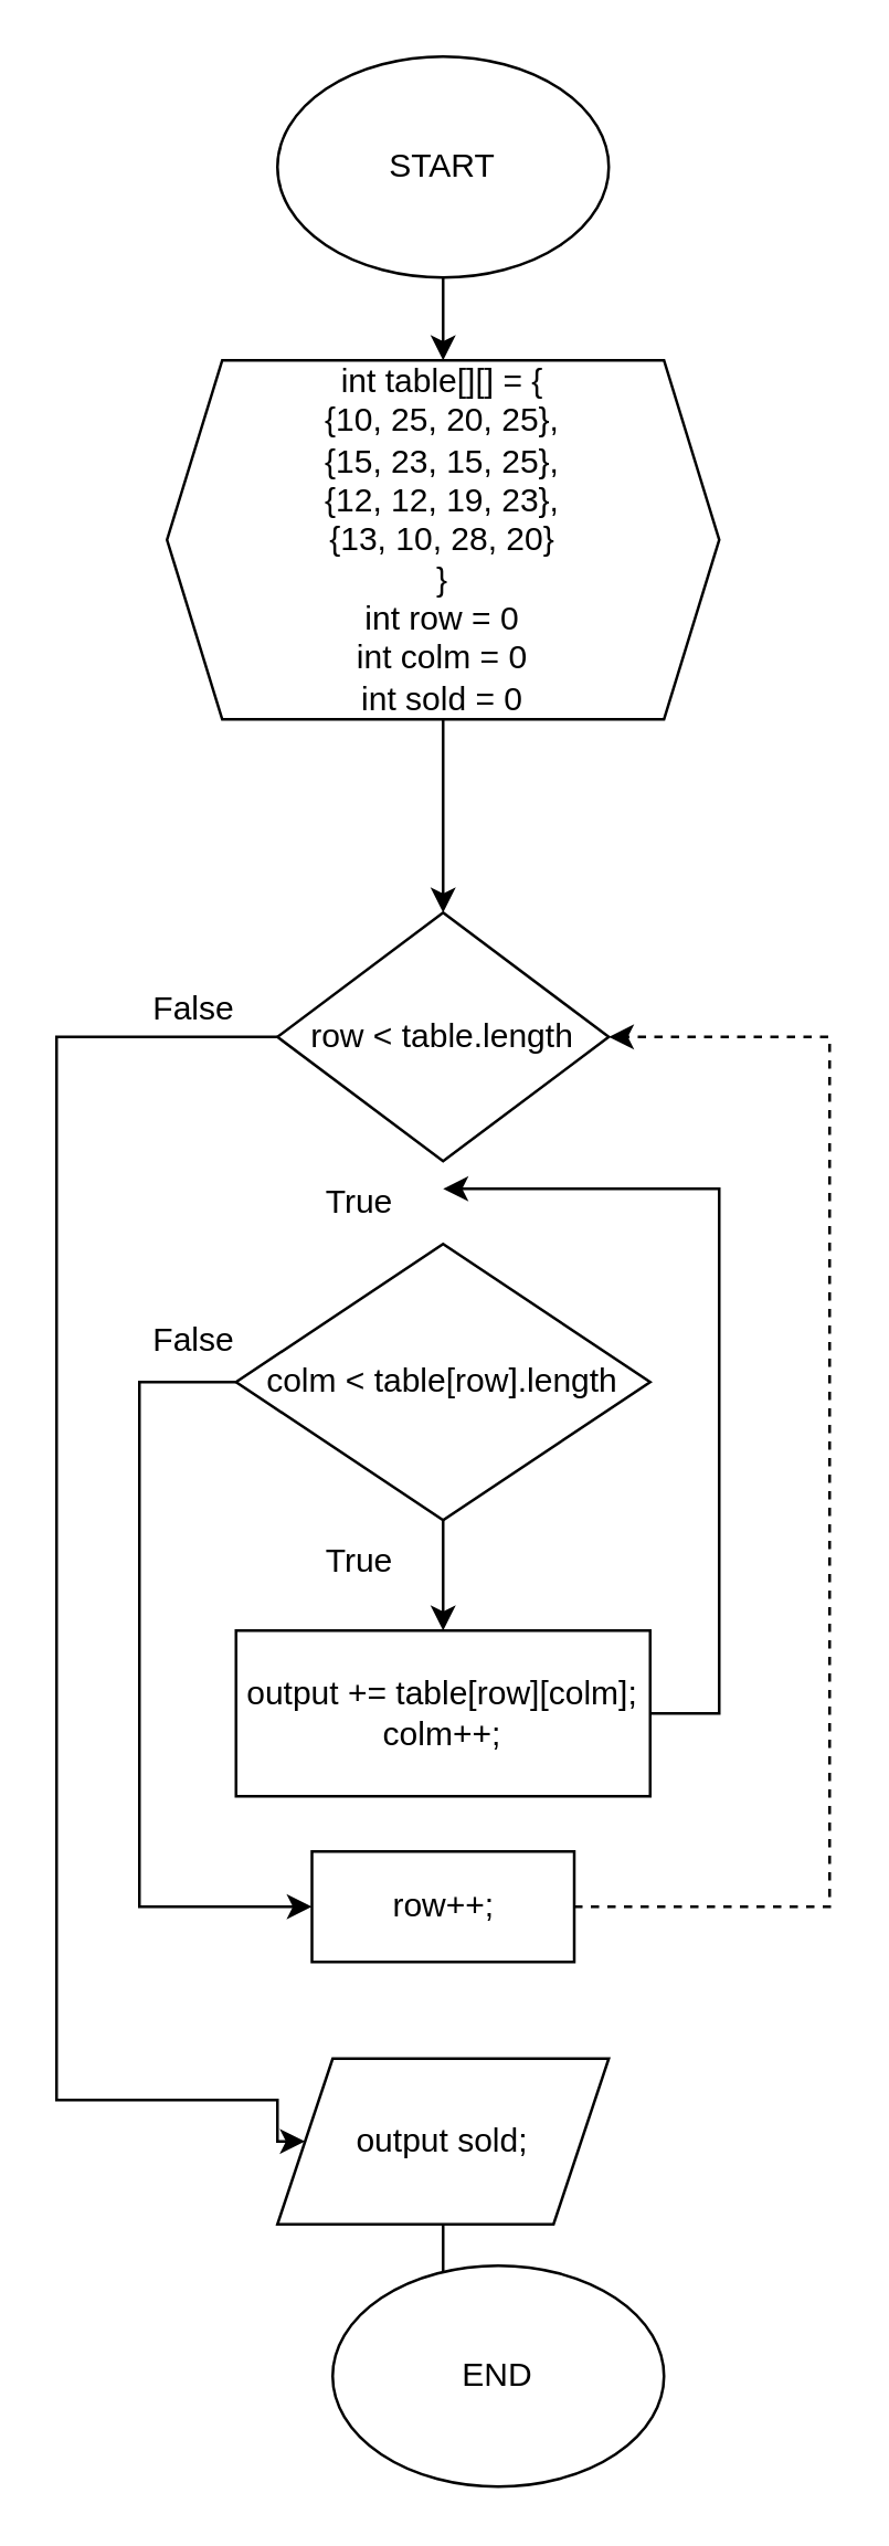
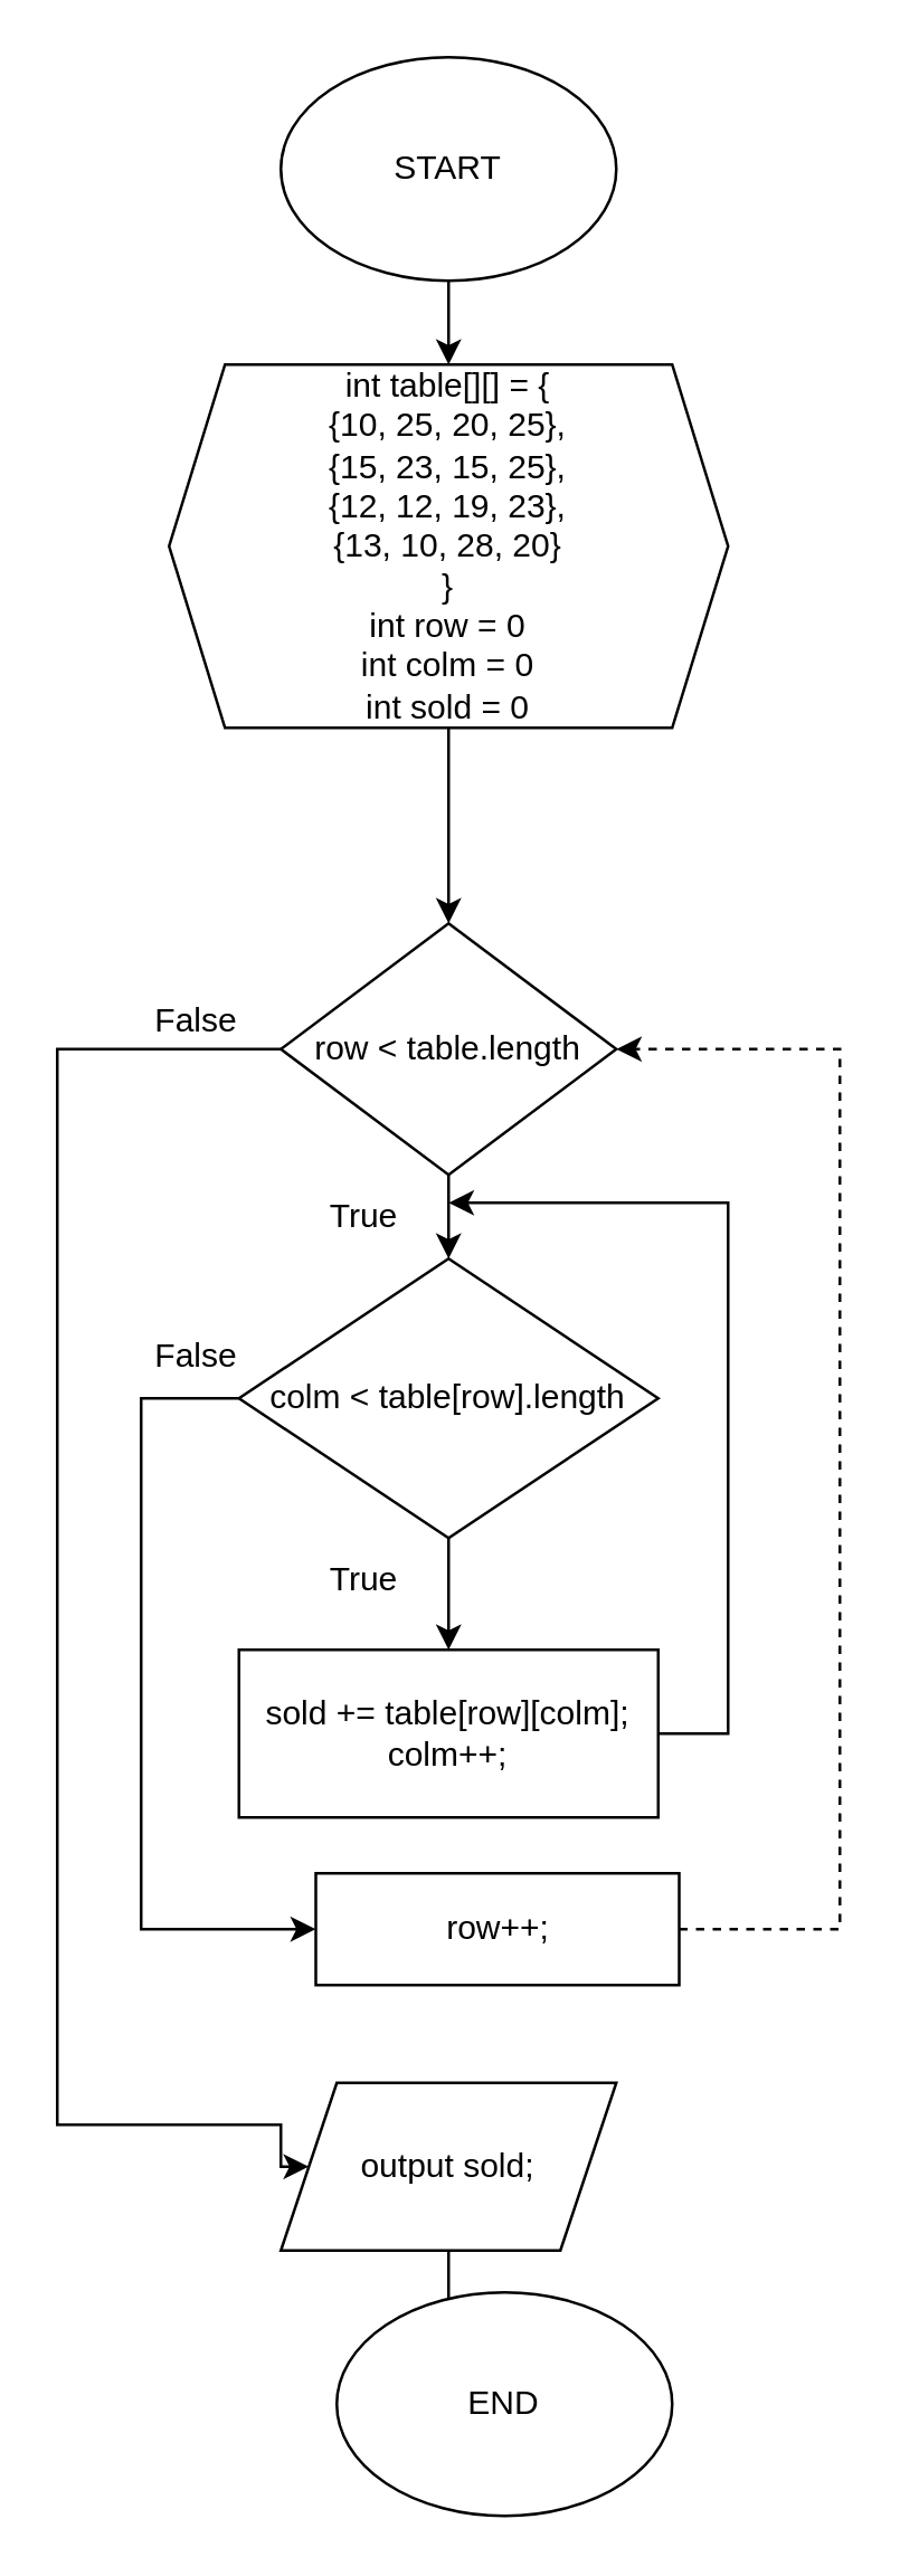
+ <mxCell id="6" value="" style="edgeStyle=orthogonalEdgeStyle;rounded=0;orthogonalLoop=1;jettySize=auto;html=1;" edge="1" parent="1" source="8" target="11"><mxGeometry relative="1" as="geometry" /></mxCell>
- <mxCell id="13" value="output += table[row][colm];&lt;br&gt;colm++;" style="rounded=0;whiteSpace=wrap;html=1;" vertex="1" parent="1"><mxGeometry x="85" y="590" width="150" height="60" as="geometry" /></mxCell>
+ <mxCell id="13" value="sold += table[row][colm];&lt;br&gt;colm++;" style="rounded=0;whiteSpace=wrap;html=1;" vertex="1" parent="1"><mxGeometry x="85" y="590" width="150" height="60" as="geometry" /></mxCell>
- <mxCell id="15" value="row++;" style="rounded=0;whiteSpace=wrap;html=1;" vertex="1" parent="1"><mxGeometry x="112.5" y="670" width="95" height="40" as="geometry" /></mxCell>
+ <mxCell id="15" value="row++;" style="rounded=0;whiteSpace=wrap;html=1;" vertex="1" parent="1"><mxGeometry x="112.5" y="670" width="130" height="40" as="geometry" /></mxCell>
